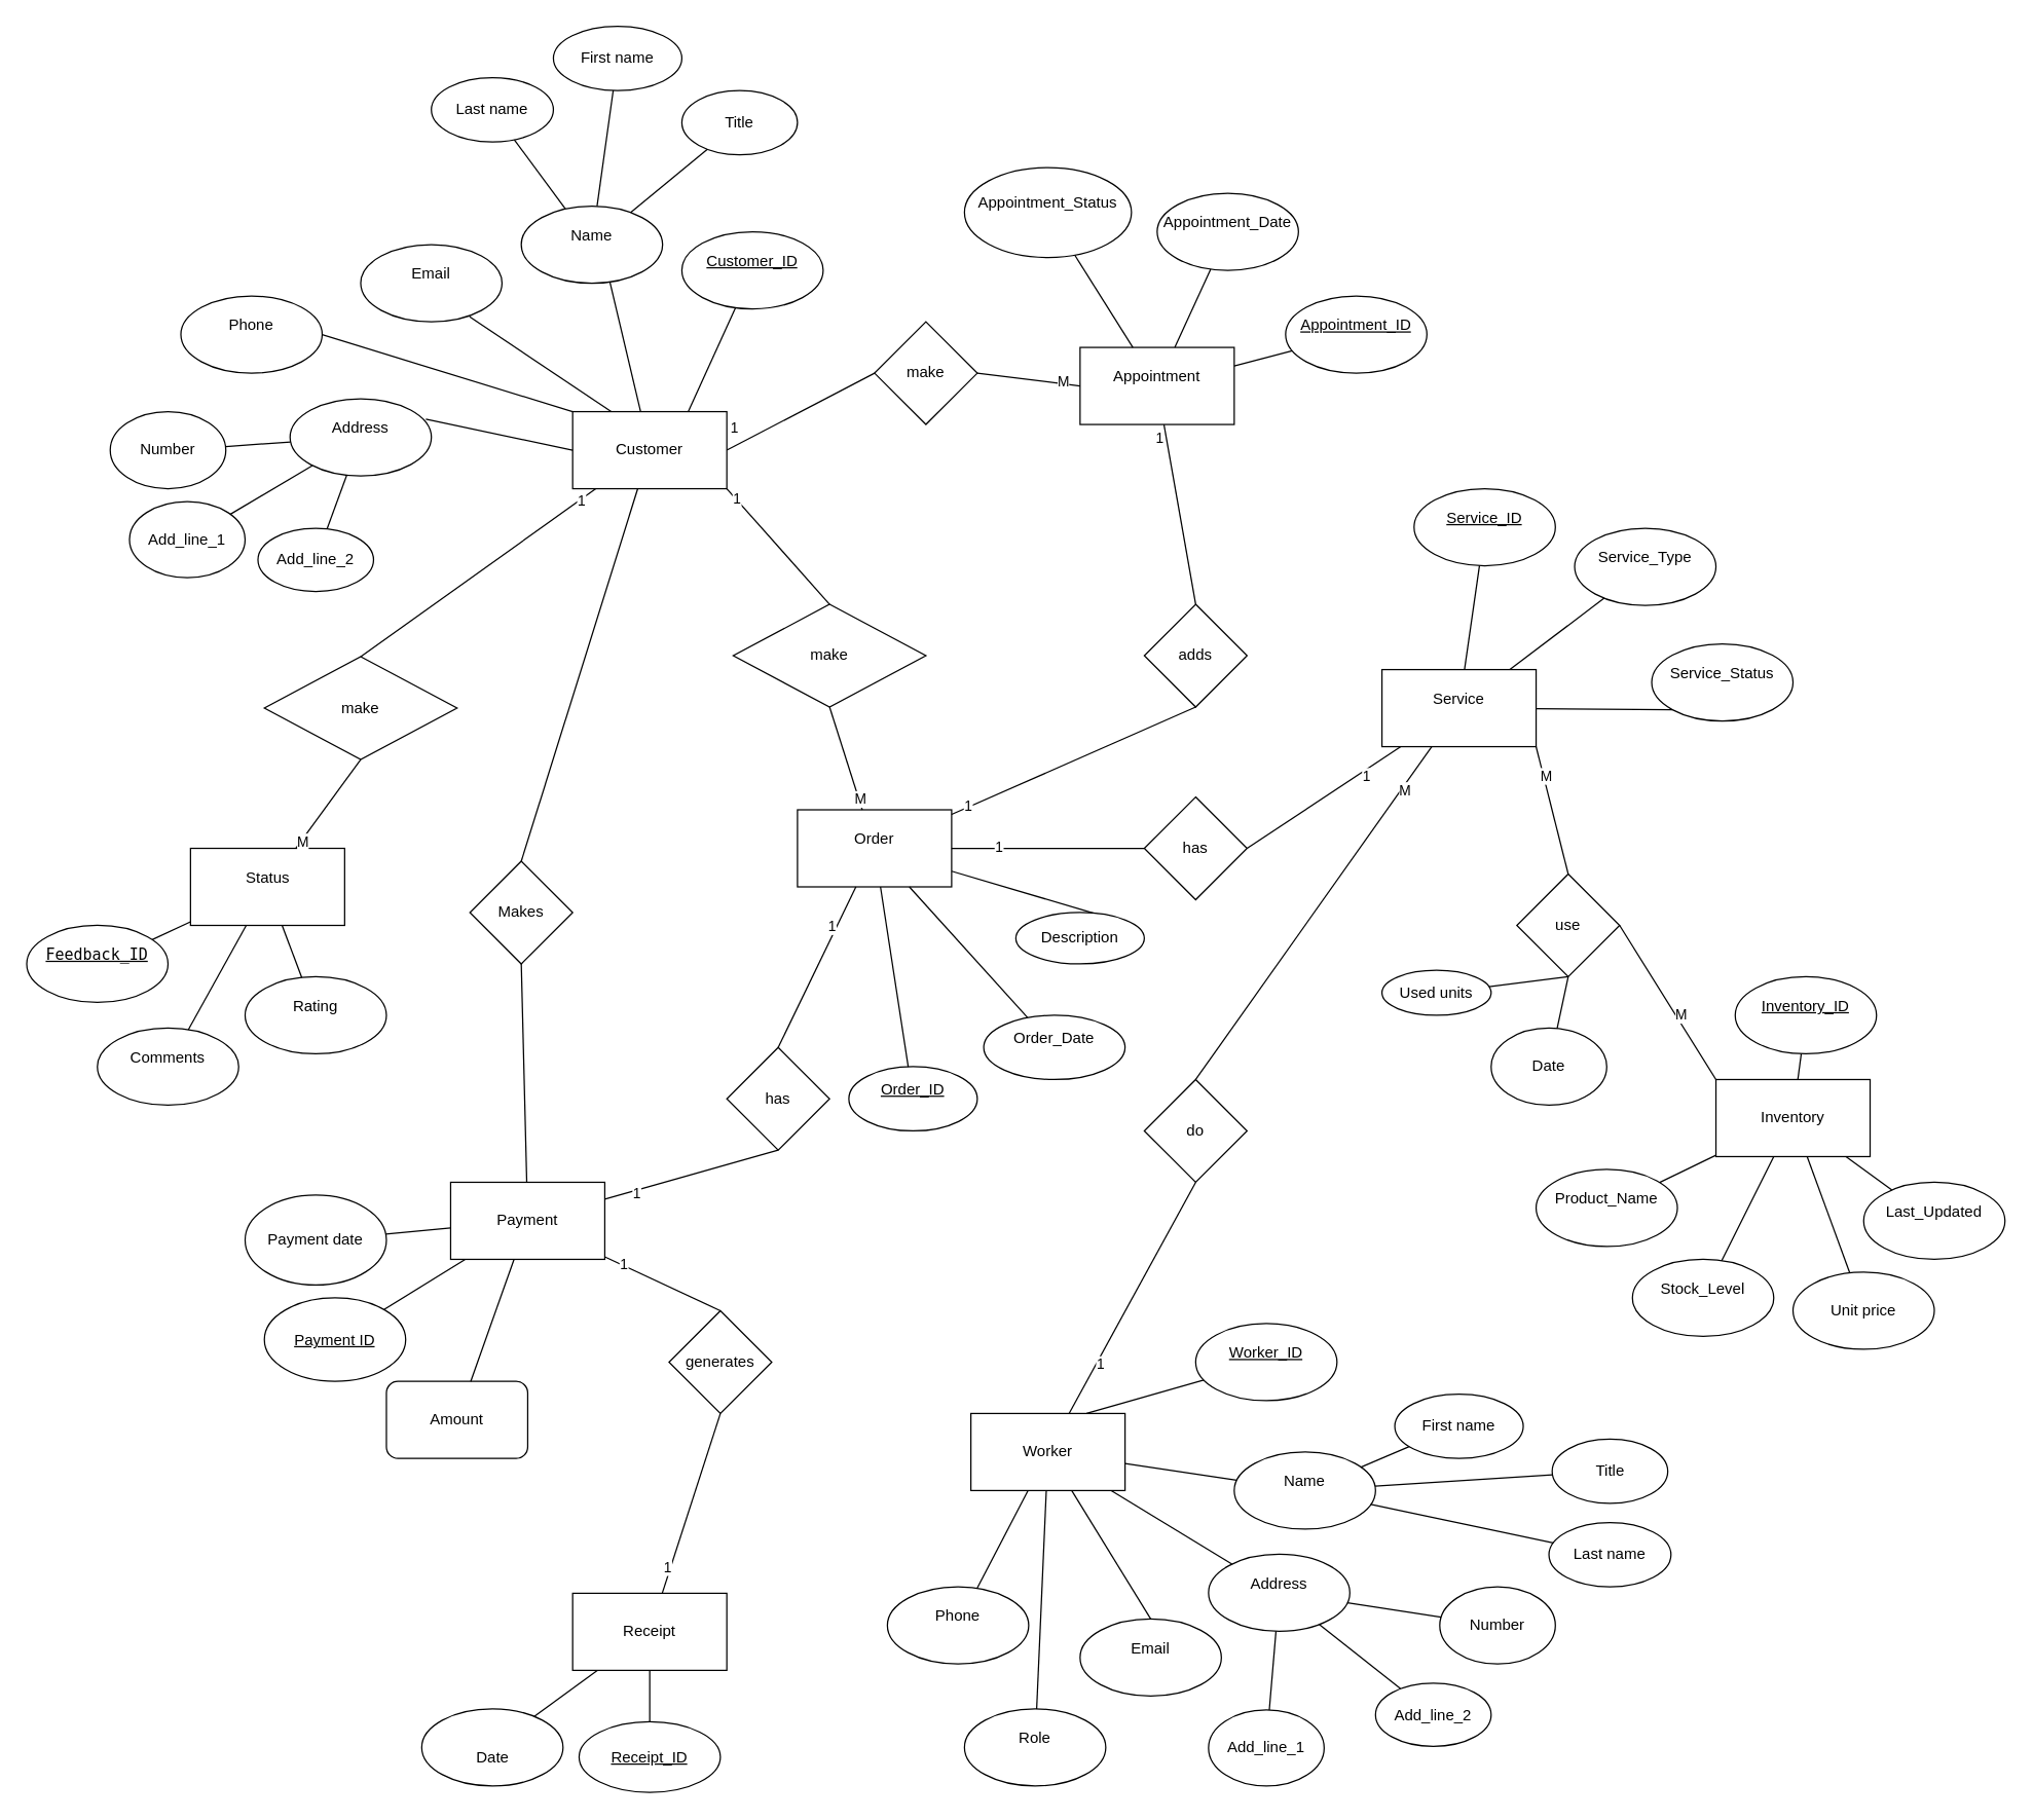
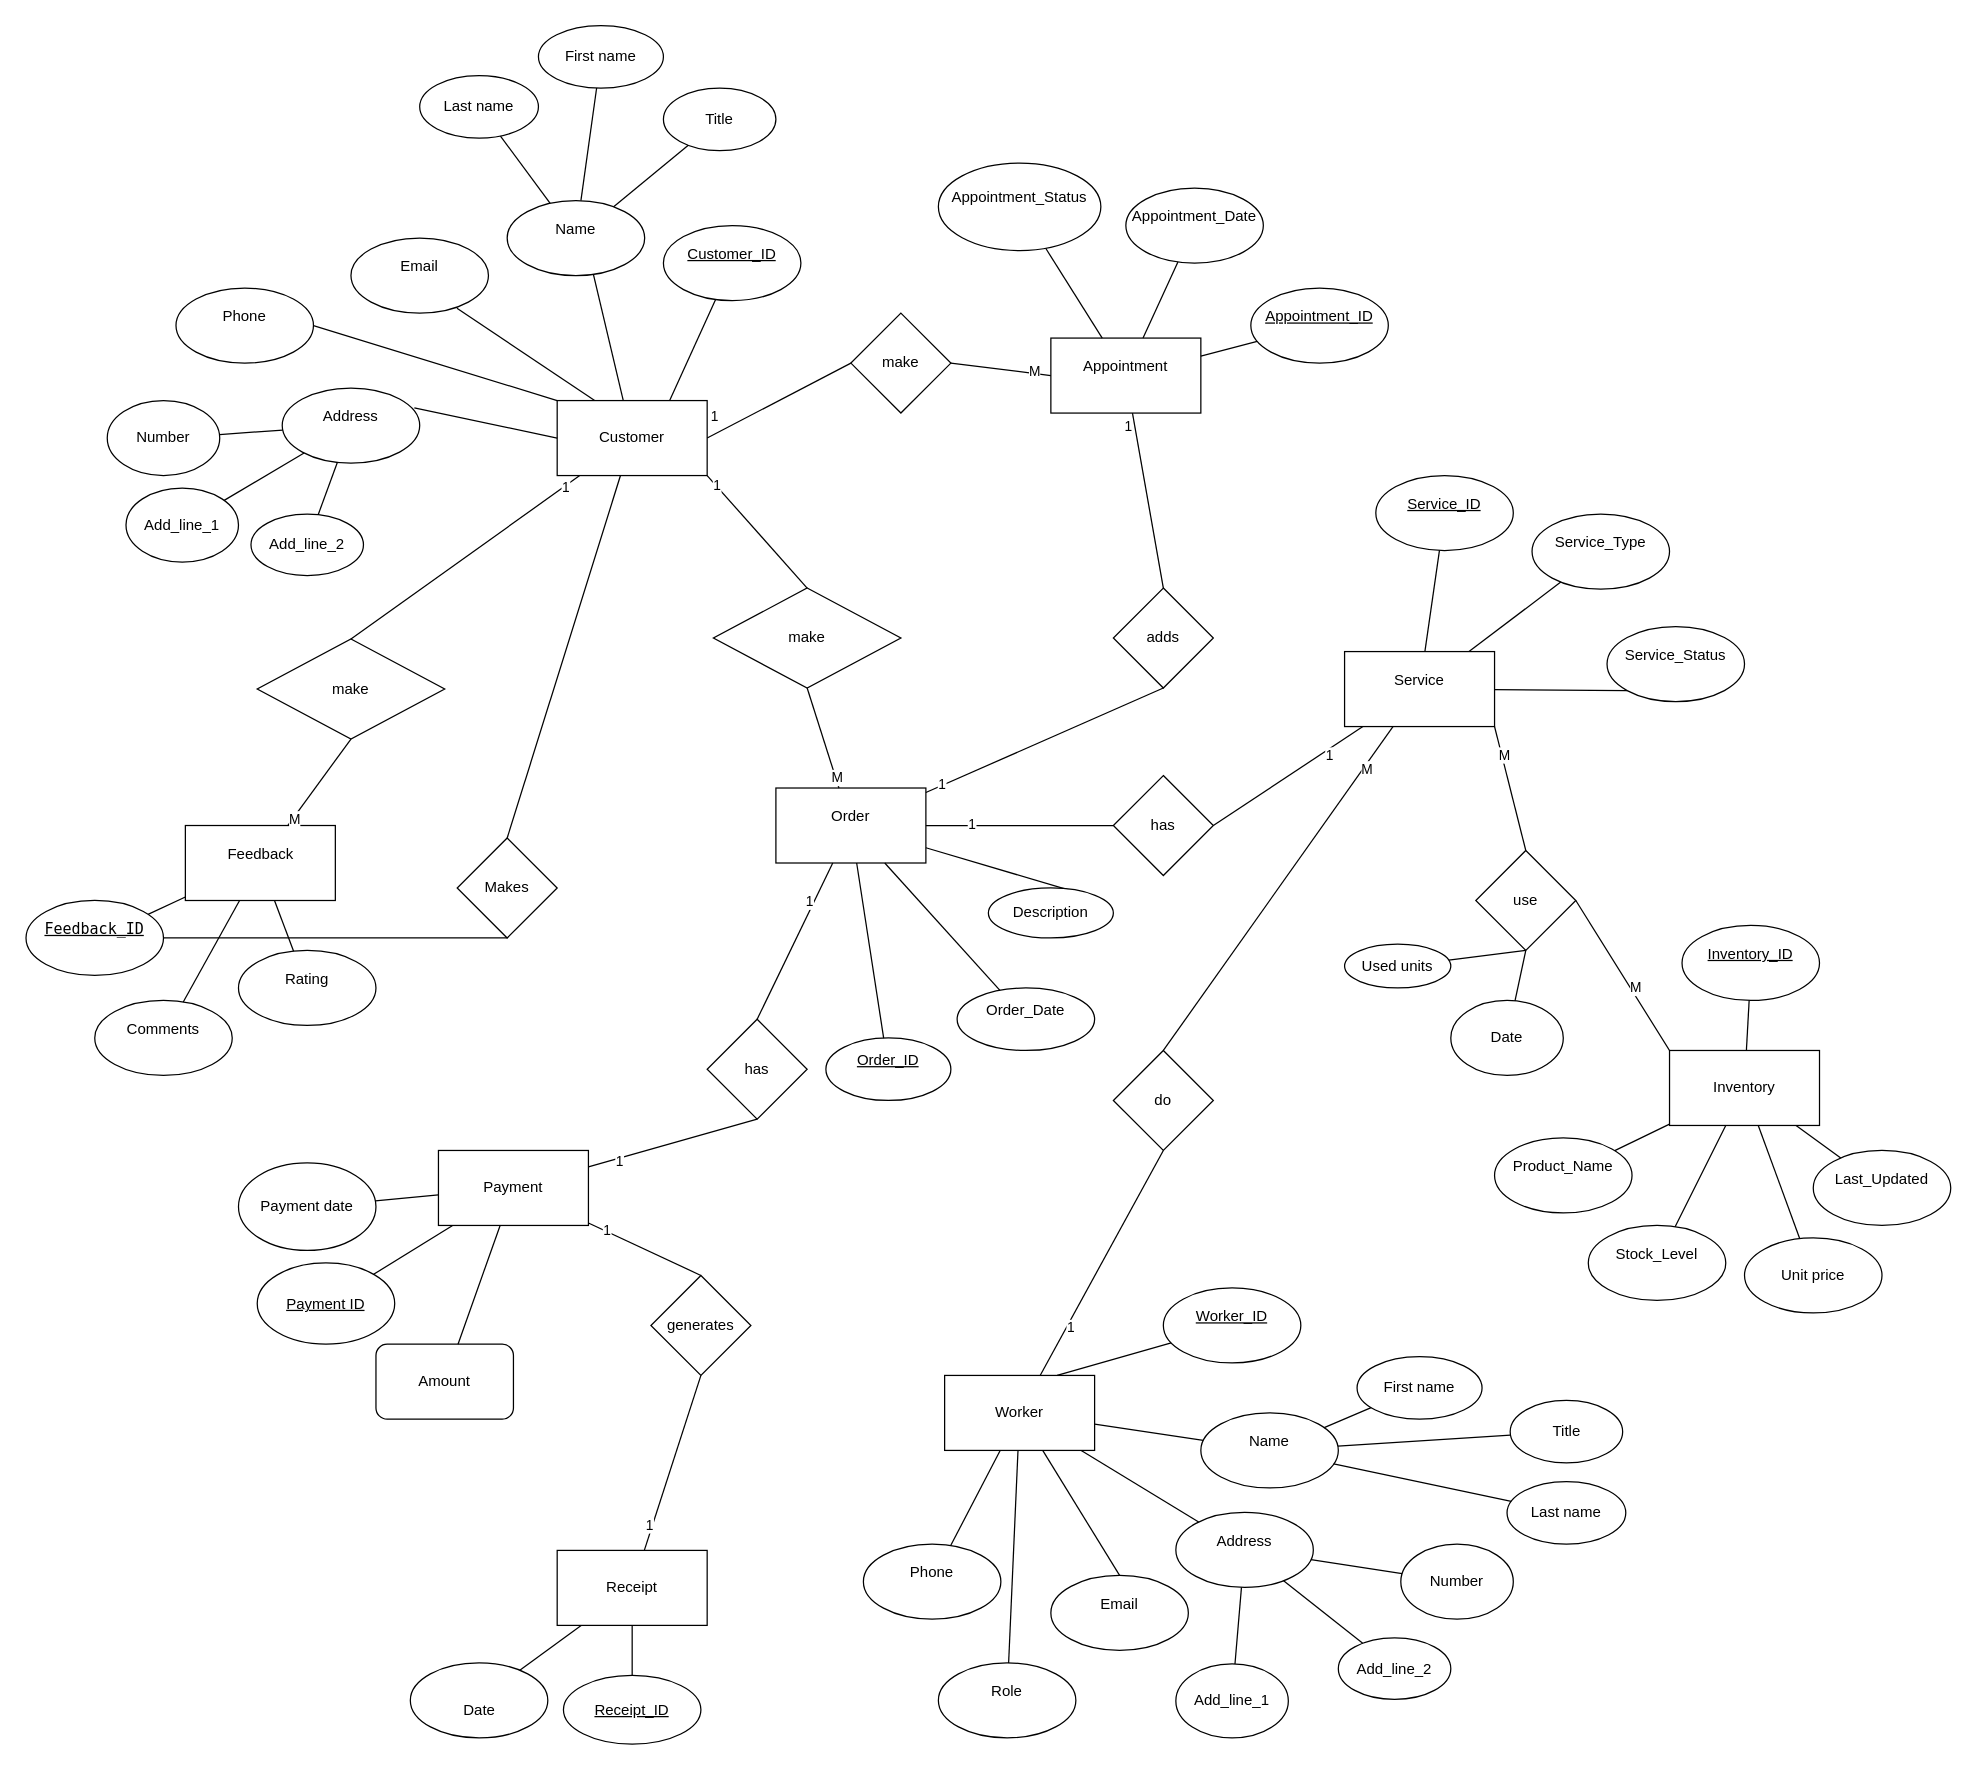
- <mxCell id="3" value="&#10;Status&#10;&#10;" style="rounded=0;whiteSpace=wrap;html=1;" parent="1" vertex="1"><mxGeometry x="147.5" y="660" width="120" height="60" as="geometry" /></mxCell>
+ <mxCell id="3" value="&#10;Feedback&#10;&#10;" style="rounded=0;whiteSpace=wrap;html=1;" parent="1" vertex="1"><mxGeometry x="147.5" y="660" width="120" height="60" as="geometry" /></mxCell>
- <mxCell id="33" value="&#10;Inventory_ID&#10;&#10;" style="ellipse;whiteSpace=wrap;html=1;fontStyle=4" parent="1" vertex="1"><mxGeometry x="1350" y="760" width="110" height="60" as="geometry" /></mxCell>
+ <mxCell id="33" value="&#10;Inventory_ID&#10;&#10;" style="ellipse;whiteSpace=wrap;html=1;fontStyle=4" parent="1" vertex="1"><mxGeometry x="1345" y="740" width="110" height="60" as="geometry" /></mxCell>
- <mxCell id="130" value="" style="endArrow=none;html=1;rounded=0;exitX=0.5;exitY=1;exitDx=0;exitDy=0;" parent="1" source="128" target="108" edge="1"><mxGeometry width="50" height="50" relative="1" as="geometry"><mxPoint x="590" y="1110" as="sourcePoint" /><mxPoint x="640" y="1060" as="targetPoint" /></mxGeometry></mxCell>
+ <mxCell id="130" value="" style="endArrow=none;html=1;rounded=0;exitX=0.5;exitY=1;exitDx=0;exitDy=0;" parent="1" source="128" target="49" edge="1"><mxGeometry width="50" height="50" relative="1" as="geometry"><mxPoint x="590" y="1110" as="sourcePoint" /><mxPoint x="640" y="1060" as="targetPoint" /></mxGeometry></mxCell>
